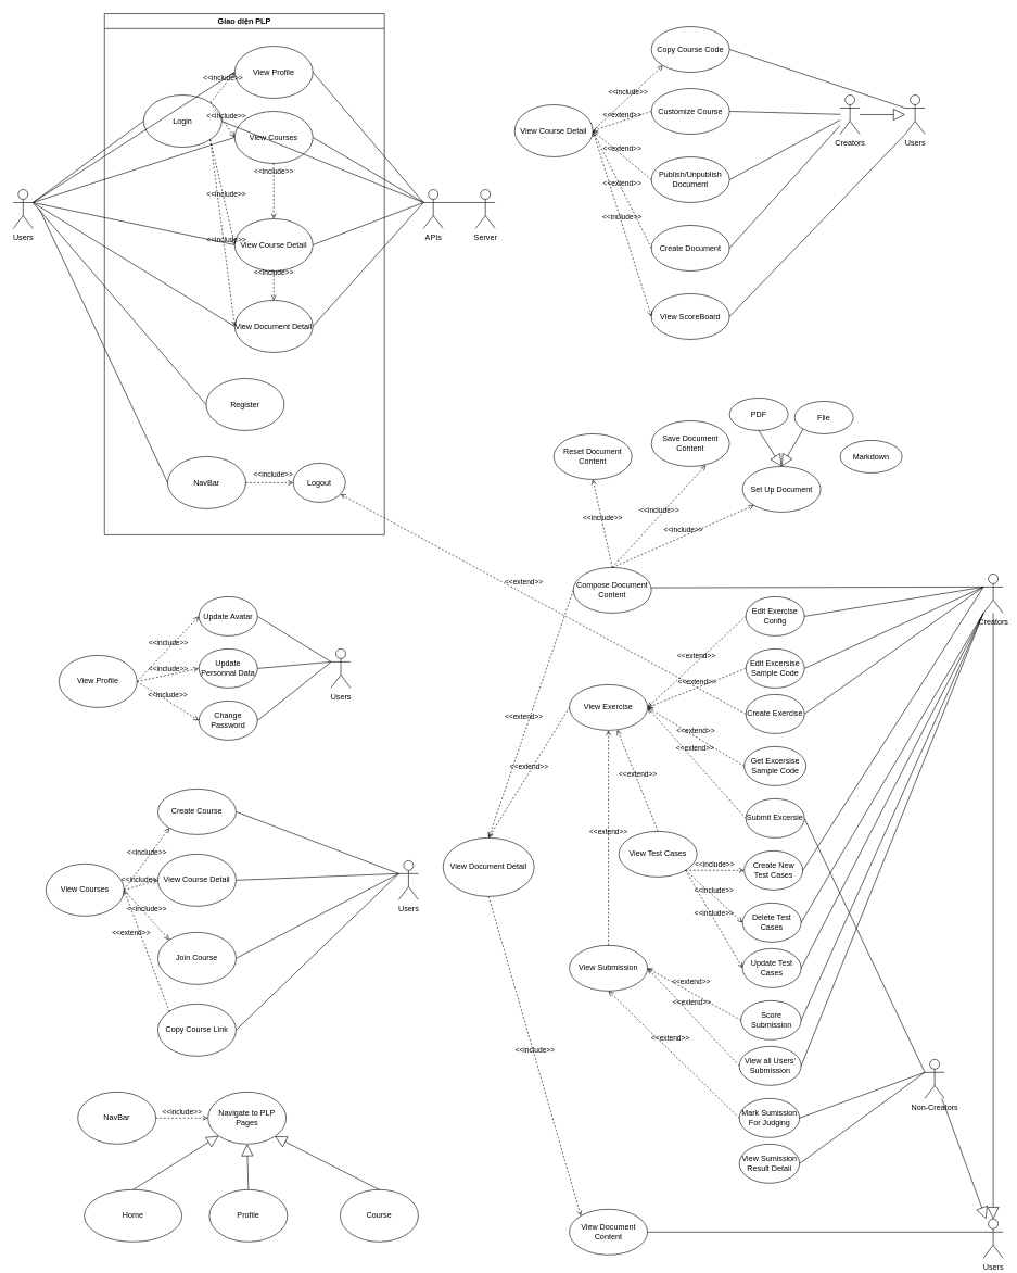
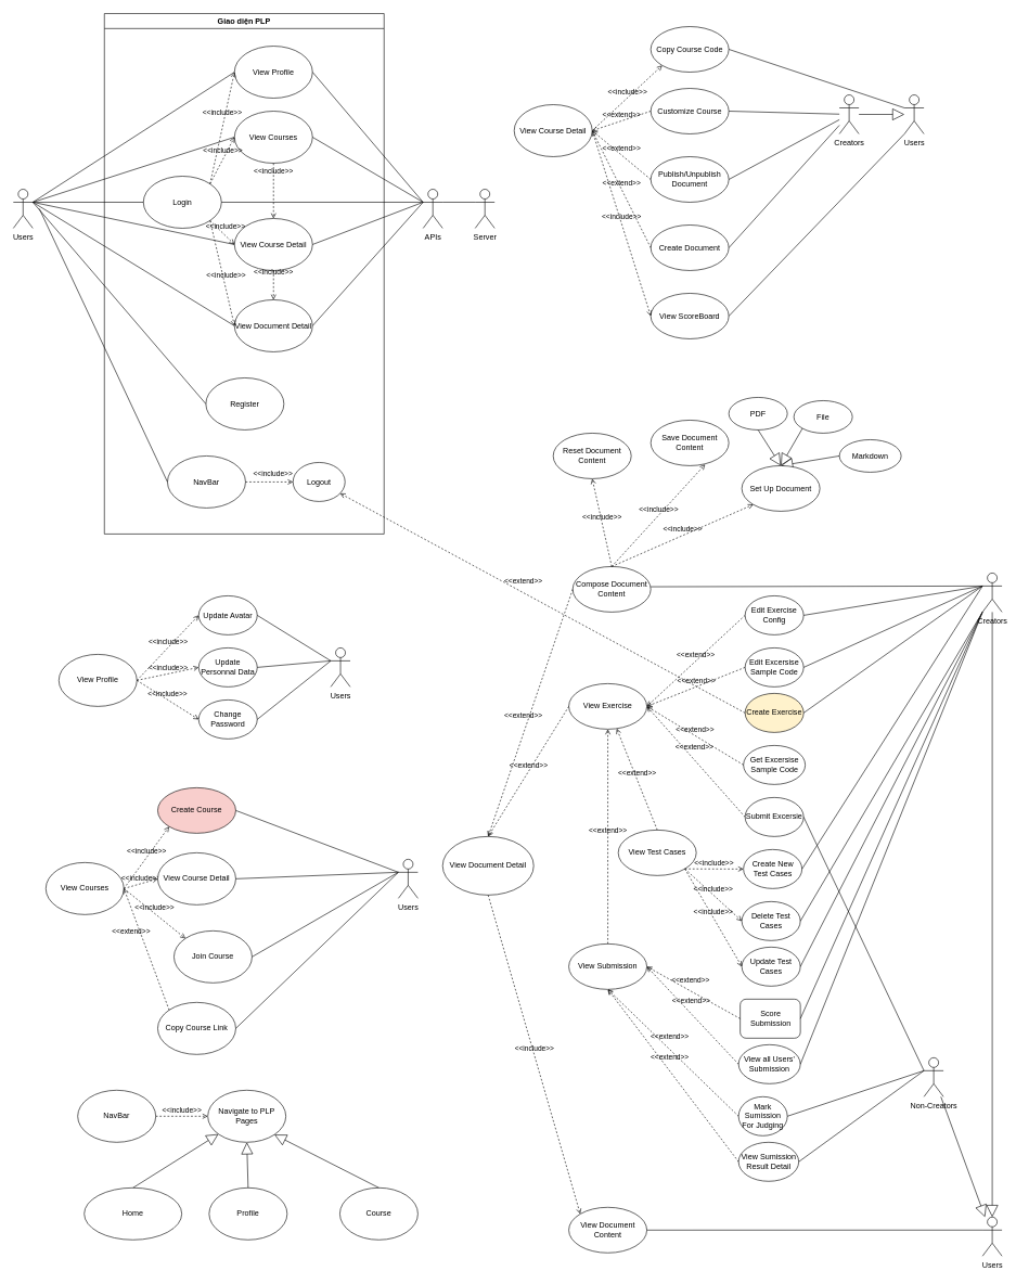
- <mxCell id="5" value="Login" style="ellipse;whiteSpace=wrap;html=1;" parent="3" vertex="1"><mxGeometry x="60" y="125" width="120" height="80" as="geometry" /></mxCell>
+ <mxCell id="5" value="Login" style="ellipse;whiteSpace=wrap;html=1;" parent="3" vertex="1"><mxGeometry x="60" y="250" width="120" height="80" as="geometry" /></mxCell>
+ <mxCell id="74" value="" style="endArrow=block;endSize=16;endFill=0;html=1;rounded=0;exitX=0;exitY=0.5;exitDx=0;exitDy=0;entryX=0.5;entryY=0;entryDx=0;entryDy=0;" edge="1" parent="1" source="71" target="75"><mxGeometry width="160" relative="1" as="geometry"><mxPoint x="1250" y="800" as="sourcePoint" /><mxPoint x="1350" y="825" as="targetPoint" /></mxGeometry></mxCell>
- <mxCell id="99" value="Create Exercise" style="ellipse;whiteSpace=wrap;html=1;" vertex="1" parent="1"><mxGeometry x="1145" y="1065" width="90" height="60" as="geometry" /></mxCell>
+ <mxCell id="99" value="Create Exercise" style="ellipse;whiteSpace=wrap;html=1;fillColor=#fff2cc;" vertex="1" parent="1"><mxGeometry x="1145" y="1065" width="90" height="60" as="geometry" /></mxCell>
- <mxCell id="25" value="Create Course" style="ellipse;whiteSpace=wrap;html=1;" parent="1" vertex="1"><mxGeometry x="242" y="1210" width="120" height="70" as="geometry" /></mxCell>
+ <mxCell id="25" value="Create Course" style="ellipse;whiteSpace=wrap;html=1;fillColor=#f8cecc;" parent="1" vertex="1"><mxGeometry x="242" y="1210" width="120" height="70" as="geometry" /></mxCell>
- <mxCell id="24" value="Join Course" style="ellipse;whiteSpace=wrap;html=1;" parent="1" vertex="1"><mxGeometry x="242" y="1430" width="120" height="80" as="geometry" /></mxCell>
+ <mxCell id="24" value="Join Course" style="ellipse;whiteSpace=wrap;html=1;" parent="1" vertex="1"><mxGeometry x="267" y="1430" width="120" height="80" as="geometry" /></mxCell>
- <mxCell id="110" value="Score Submission" style="ellipse;whiteSpace=wrap;html=1;" vertex="1" parent="1"><mxGeometry x="1137.5" y="1535" width="92.5" height="60" as="geometry" /></mxCell>
+ <mxCell id="110" value="Score Submission" style="whiteSpace=wrap;html=1;rounded=1;" vertex="1" parent="1"><mxGeometry x="1137.5" y="1535" width="92.5" height="60" as="geometry" /></mxCell>
+ <mxCell id="121" value="&amp;lt;&amp;lt;extend&amp;gt;&amp;gt;" style="html=1;verticalAlign=bottom;labelBackgroundColor=none;endArrow=open;endFill=0;dashed=1;rounded=0;exitX=0;exitY=0.5;exitDx=0;exitDy=0;entryX=0.5;entryY=1;entryDx=0;entryDy=0;" edge="1" parent="1" source="113" target="77"><mxGeometry x="0.107" y="-7" width="160" relative="1" as="geometry"><mxPoint x="1145" y="1725" as="sourcePoint" /><mxPoint x="1035" y="1670" as="targetPoint" /><mxPoint as="offset" /></mxGeometry></mxCell>
- <mxCell id="112" value="Mark Sumission For Judging" style="ellipse;whiteSpace=wrap;html=1;" vertex="1" parent="1"><mxGeometry x="1135" y="1685" width="92.5" height="60" as="geometry" /></mxCell>
+ <mxCell id="112" value="Mark Sumission For Judging" style="ellipse;whiteSpace=wrap;html=1;" vertex="1" parent="1"><mxGeometry x="1135" y="1685" width="75" height="60" as="geometry" /></mxCell>
